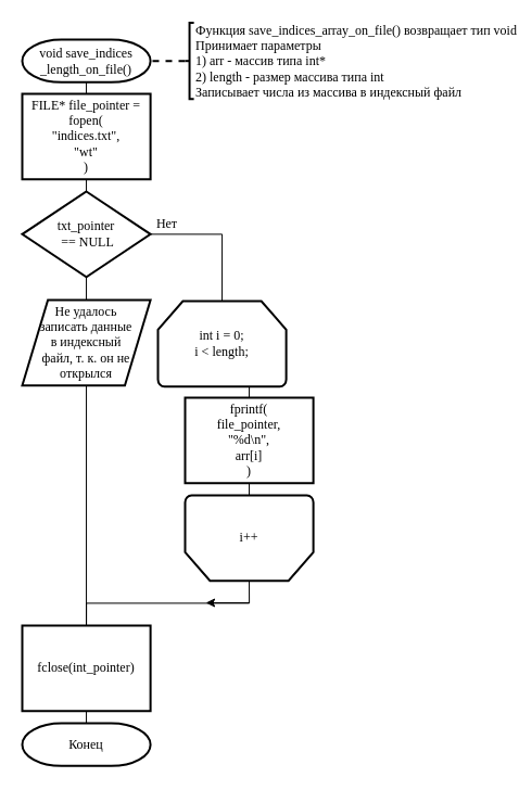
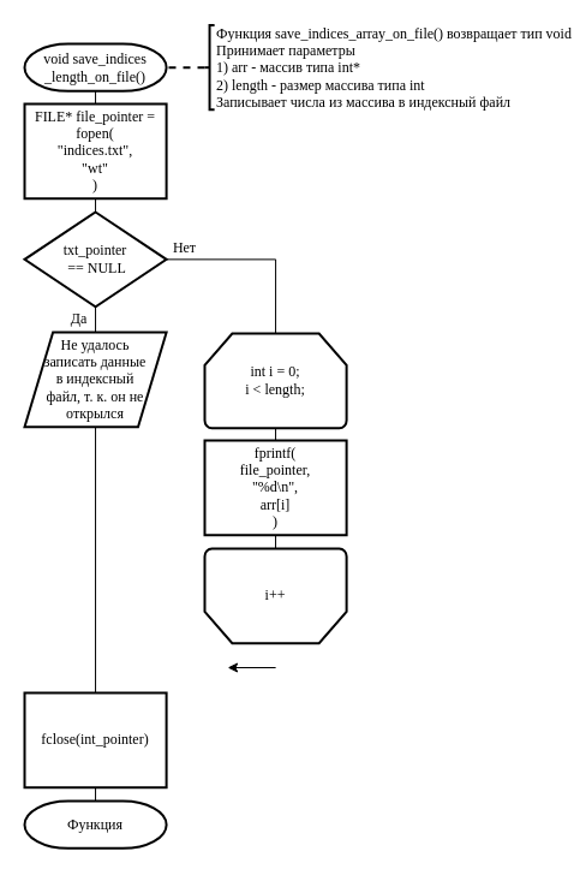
+ <mxCell id="21" value="Да" style="text;html=1;align=center;verticalAlign=middle;resizable=0;points=[];autosize=1;fontFamily=Times New Roman;" vertex="1" parent="1"><mxGeometry x="50" y="254.74" width="30" height="20" as="geometry" /></mxCell>
- <mxCell id="12" value="int i = 0;&lt;br&gt;i &amp;lt; length;" style="strokeWidth=2;html=1;shape=mxgraph.flowchart.loop_limit;whiteSpace=wrap;fontFamily=Times New Roman;" vertex="1" parent="1"><mxGeometry x="145" y="277" width="118.11" height="78.74" as="geometry" /></mxCell>
+ <mxCell id="12" value="int i = 0;&lt;br&gt;i &amp;lt; length;" style="strokeWidth=2;html=1;shape=mxgraph.flowchart.loop_limit;whiteSpace=wrap;fontFamily=Times New Roman;" vertex="1" parent="1"><mxGeometry x="170" y="277" width="118.11" height="78.74" as="geometry" /></mxCell>
- <mxCell id="15" style="edgeStyle=orthogonalEdgeStyle;rounded=0;orthogonalLoop=1;jettySize=auto;html=1;exitX=0.5;exitY=0;exitDx=0;exitDy=0;exitPerimeter=0;entryX=0.5;entryY=0;entryDx=0;entryDy=0;endArrow=none;endFill=0;fontFamily=Times New Roman;" edge="1" parent="1" source="16" target="18"><mxGeometry relative="1" as="geometry" /></mxCell>
- <mxCell id="19" value="Конец" style="strokeWidth=2;html=1;shape=mxgraph.flowchart.terminator;whiteSpace=wrap;fontFamily=Times New Roman;" vertex="1" parent="1"><mxGeometry x="20" y="666" width="118.11" height="39.37" as="geometry" /></mxCell>
+ <mxCell id="19" value="Функция" style="strokeWidth=2;html=1;shape=mxgraph.flowchart.terminator;whiteSpace=wrap;fontFamily=Times New Roman;" vertex="1" parent="1"><mxGeometry x="20" y="666" width="118.11" height="39.37" as="geometry" /></mxCell>
